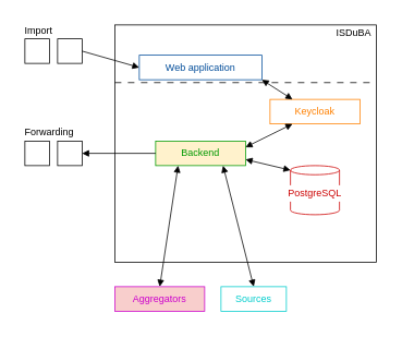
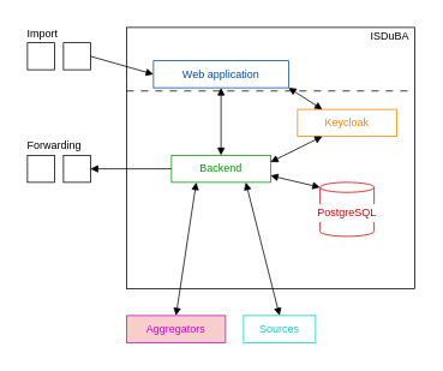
+ <mxCell id="20" value="" style="rounded=0;orthogonalLoop=1;jettySize=auto;html=1;exitX=0.5;exitY=0;exitDx=0;exitDy=0;entryX=0.5;entryY=1;entryDx=0;entryDy=0;endArrow=block;endFill=1;startArrow=block;startFill=1;" parent="1" source="9" target="7" edge="1"><mxGeometry relative="1" as="geometry" /></mxCell>
- <mxCell id="9" value="Backend" style="rounded=0;whiteSpace=wrap;html=1;fontColor=#009900;strokeColor=#009900;fillColor=#fff2cc;" parent="1" vertex="1"><mxGeometry x="190" y="172" width="110" height="30" as="geometry" /></mxCell>
+ <mxCell id="9" value="Backend" style="rounded=0;whiteSpace=wrap;html=1;fontColor=#009900;strokeColor=#009900;" parent="1" vertex="1"><mxGeometry x="190" y="172" width="110" height="30" as="geometry" /></mxCell>
